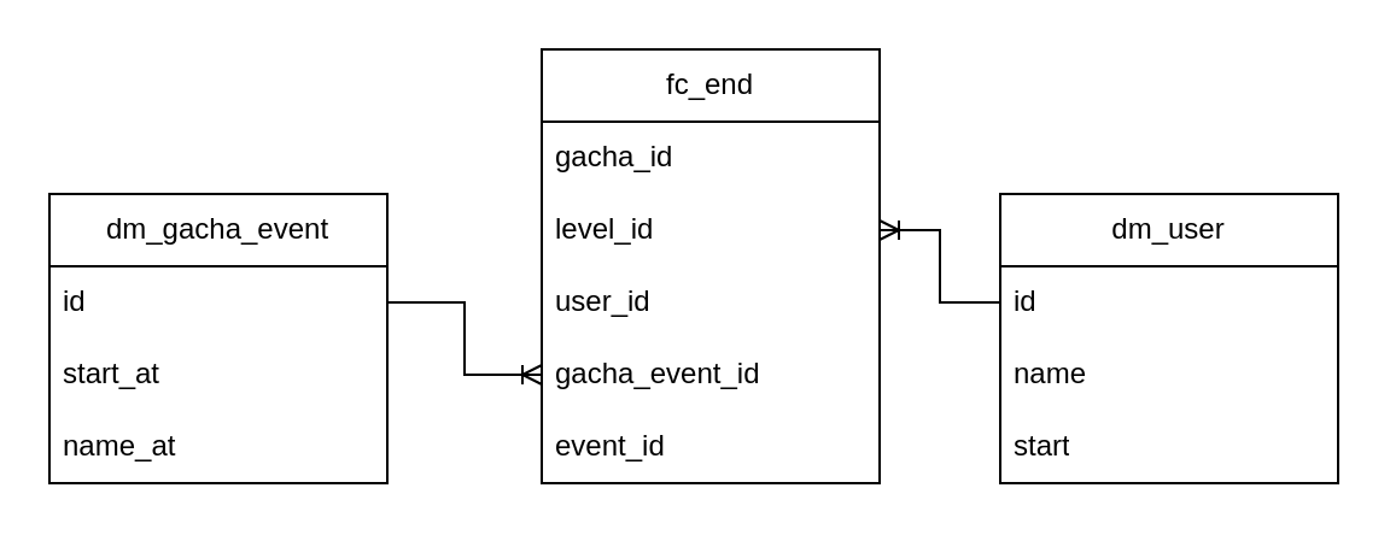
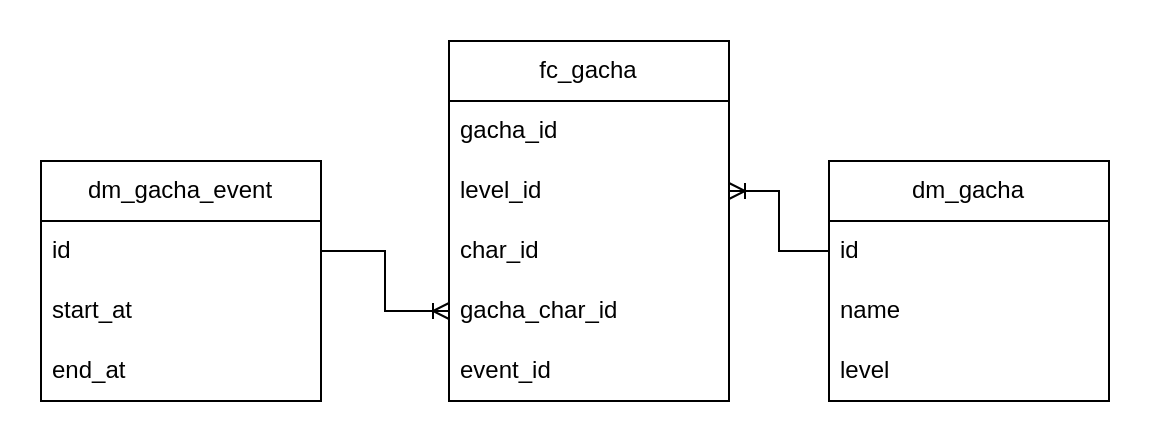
- <mxCell id="2" value="fc_end" style="swimlane;fontStyle=0;childLayout=stackLayout;horizontal=1;startSize=30;horizontalStack=0;resizeParent=1;resizeParentMax=0;resizeLast=0;collapsible=1;marginBottom=0;whiteSpace=wrap;html=1;" parent="1" vertex="1"><mxGeometry x="224" y="20" width="140" height="180" as="geometry" /></mxCell>
+ <mxCell id="2" value="fc_gacha" style="swimlane;fontStyle=0;childLayout=stackLayout;horizontal=1;startSize=30;horizontalStack=0;resizeParent=1;resizeParentMax=0;resizeLast=0;collapsible=1;marginBottom=0;whiteSpace=wrap;html=1;" parent="1" vertex="1"><mxGeometry x="224" y="20" width="140" height="180" as="geometry" /></mxCell>
- <mxCell id="13" value="dm_user" style="swimlane;fontStyle=0;childLayout=stackLayout;horizontal=1;startSize=30;horizontalStack=0;resizeParent=1;resizeParentMax=0;resizeLast=0;collapsible=1;marginBottom=0;whiteSpace=wrap;html=1;" vertex="1" parent="1"><mxGeometry x="414" y="80" width="140" height="120" as="geometry" /></mxCell>
+ <mxCell id="13" value="dm_gacha" style="swimlane;fontStyle=0;childLayout=stackLayout;horizontal=1;startSize=30;horizontalStack=0;resizeParent=1;resizeParentMax=0;resizeLast=0;collapsible=1;marginBottom=0;whiteSpace=wrap;html=1;" vertex="1" parent="1"><mxGeometry x="414" y="80" width="140" height="120" as="geometry" /></mxCell>
- <mxCell id="5" value="user_id" style="text;strokeColor=none;fillColor=none;align=left;verticalAlign=middle;spacingLeft=4;spacingRight=4;overflow=hidden;points=[[0,0.5],[1,0.5]];portConstraint=eastwest;rotatable=0;whiteSpace=wrap;html=1;" vertex="1" parent="2"><mxGeometry y="90" width="140" height="30" as="geometry" /></mxCell>
+ <mxCell id="5" value="char_id" style="text;strokeColor=none;fillColor=none;align=left;verticalAlign=middle;spacingLeft=4;spacingRight=4;overflow=hidden;points=[[0,0.5],[1,0.5]];portConstraint=eastwest;rotatable=0;whiteSpace=wrap;html=1;" vertex="1" parent="2"><mxGeometry y="90" width="140" height="30" as="geometry" /></mxCell>
- <mxCell id="6" value="gacha_event_id" style="text;strokeColor=none;fillColor=none;align=left;verticalAlign=middle;spacingLeft=4;spacingRight=4;overflow=hidden;points=[[0,0.5],[1,0.5]];portConstraint=eastwest;rotatable=0;whiteSpace=wrap;html=1;" vertex="1" parent="2"><mxGeometry y="120" width="140" height="30" as="geometry" /></mxCell>
+ <mxCell id="6" value="gacha_char_id" style="text;strokeColor=none;fillColor=none;align=left;verticalAlign=middle;spacingLeft=4;spacingRight=4;overflow=hidden;points=[[0,0.5],[1,0.5]];portConstraint=eastwest;rotatable=0;whiteSpace=wrap;html=1;" vertex="1" parent="2"><mxGeometry y="120" width="140" height="30" as="geometry" /></mxCell>
- <mxCell id="11" value="name_at" style="text;strokeColor=none;fillColor=none;align=left;verticalAlign=middle;spacingLeft=4;spacingRight=4;overflow=hidden;points=[[0,0.5],[1,0.5]];portConstraint=eastwest;rotatable=0;whiteSpace=wrap;html=1;" parent="8" vertex="1"><mxGeometry y="90" width="140" height="30" as="geometry" /></mxCell>
+ <mxCell id="11" value="end_at" style="text;strokeColor=none;fillColor=none;align=left;verticalAlign=middle;spacingLeft=4;spacingRight=4;overflow=hidden;points=[[0,0.5],[1,0.5]];portConstraint=eastwest;rotatable=0;whiteSpace=wrap;html=1;" parent="8" vertex="1"><mxGeometry y="90" width="140" height="30" as="geometry" /></mxCell>
- <mxCell id="16" value="start" style="text;strokeColor=none;fillColor=none;align=left;verticalAlign=middle;spacingLeft=4;spacingRight=4;overflow=hidden;points=[[0,0.5],[1,0.5]];portConstraint=eastwest;rotatable=0;whiteSpace=wrap;html=1;" vertex="1" parent="13"><mxGeometry y="90" width="140" height="30" as="geometry" /></mxCell>
+ <mxCell id="16" value="level" style="text;strokeColor=none;fillColor=none;align=left;verticalAlign=middle;spacingLeft=4;spacingRight=4;overflow=hidden;points=[[0,0.5],[1,0.5]];portConstraint=eastwest;rotatable=0;whiteSpace=wrap;html=1;" vertex="1" parent="13"><mxGeometry y="90" width="140" height="30" as="geometry" /></mxCell>
